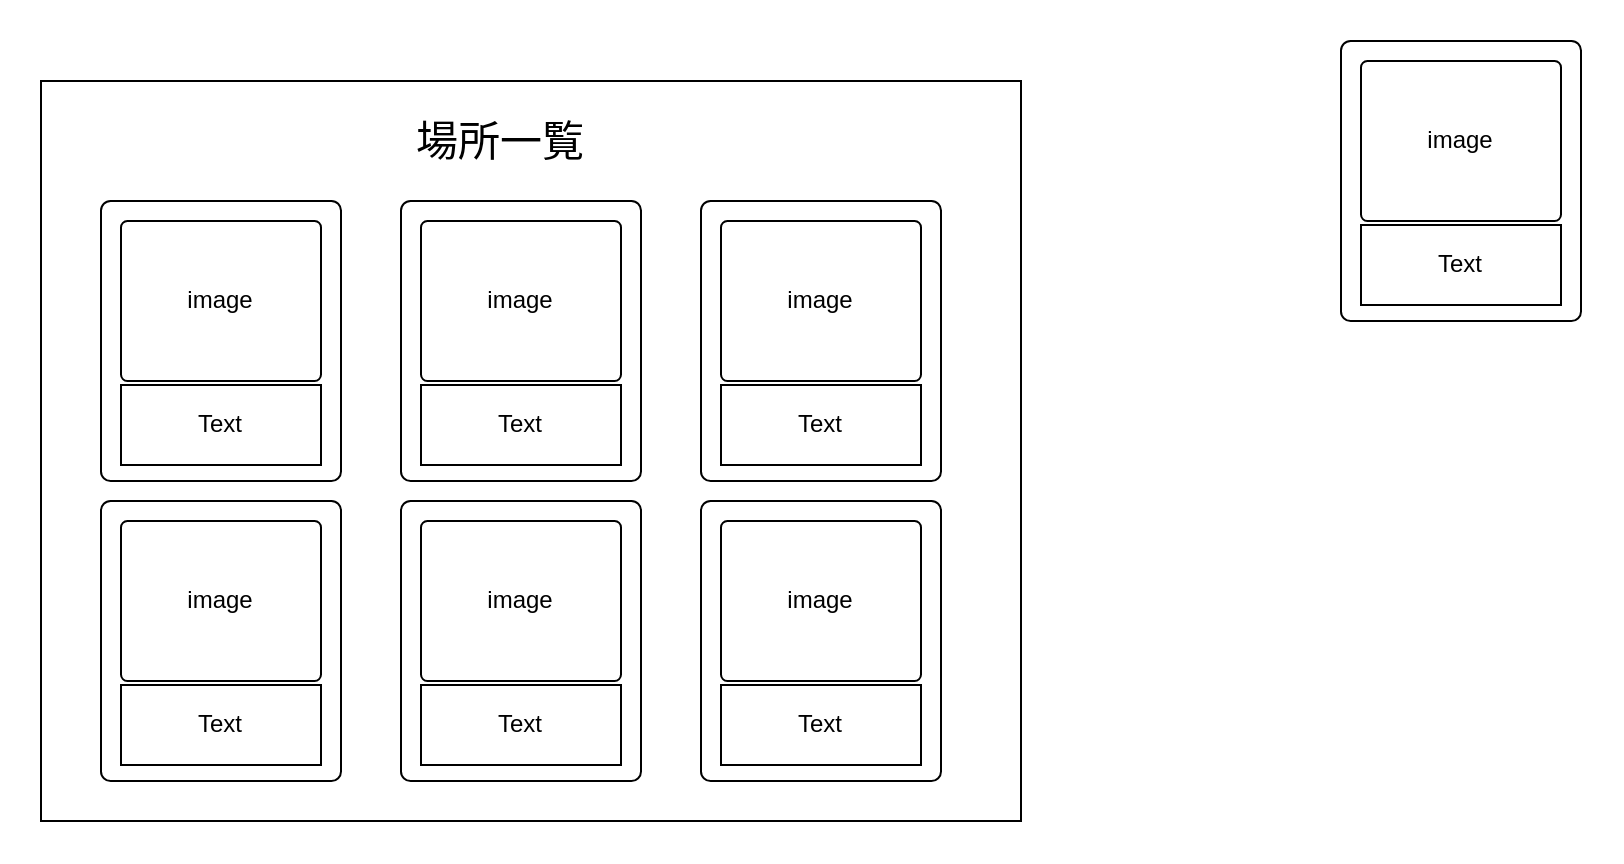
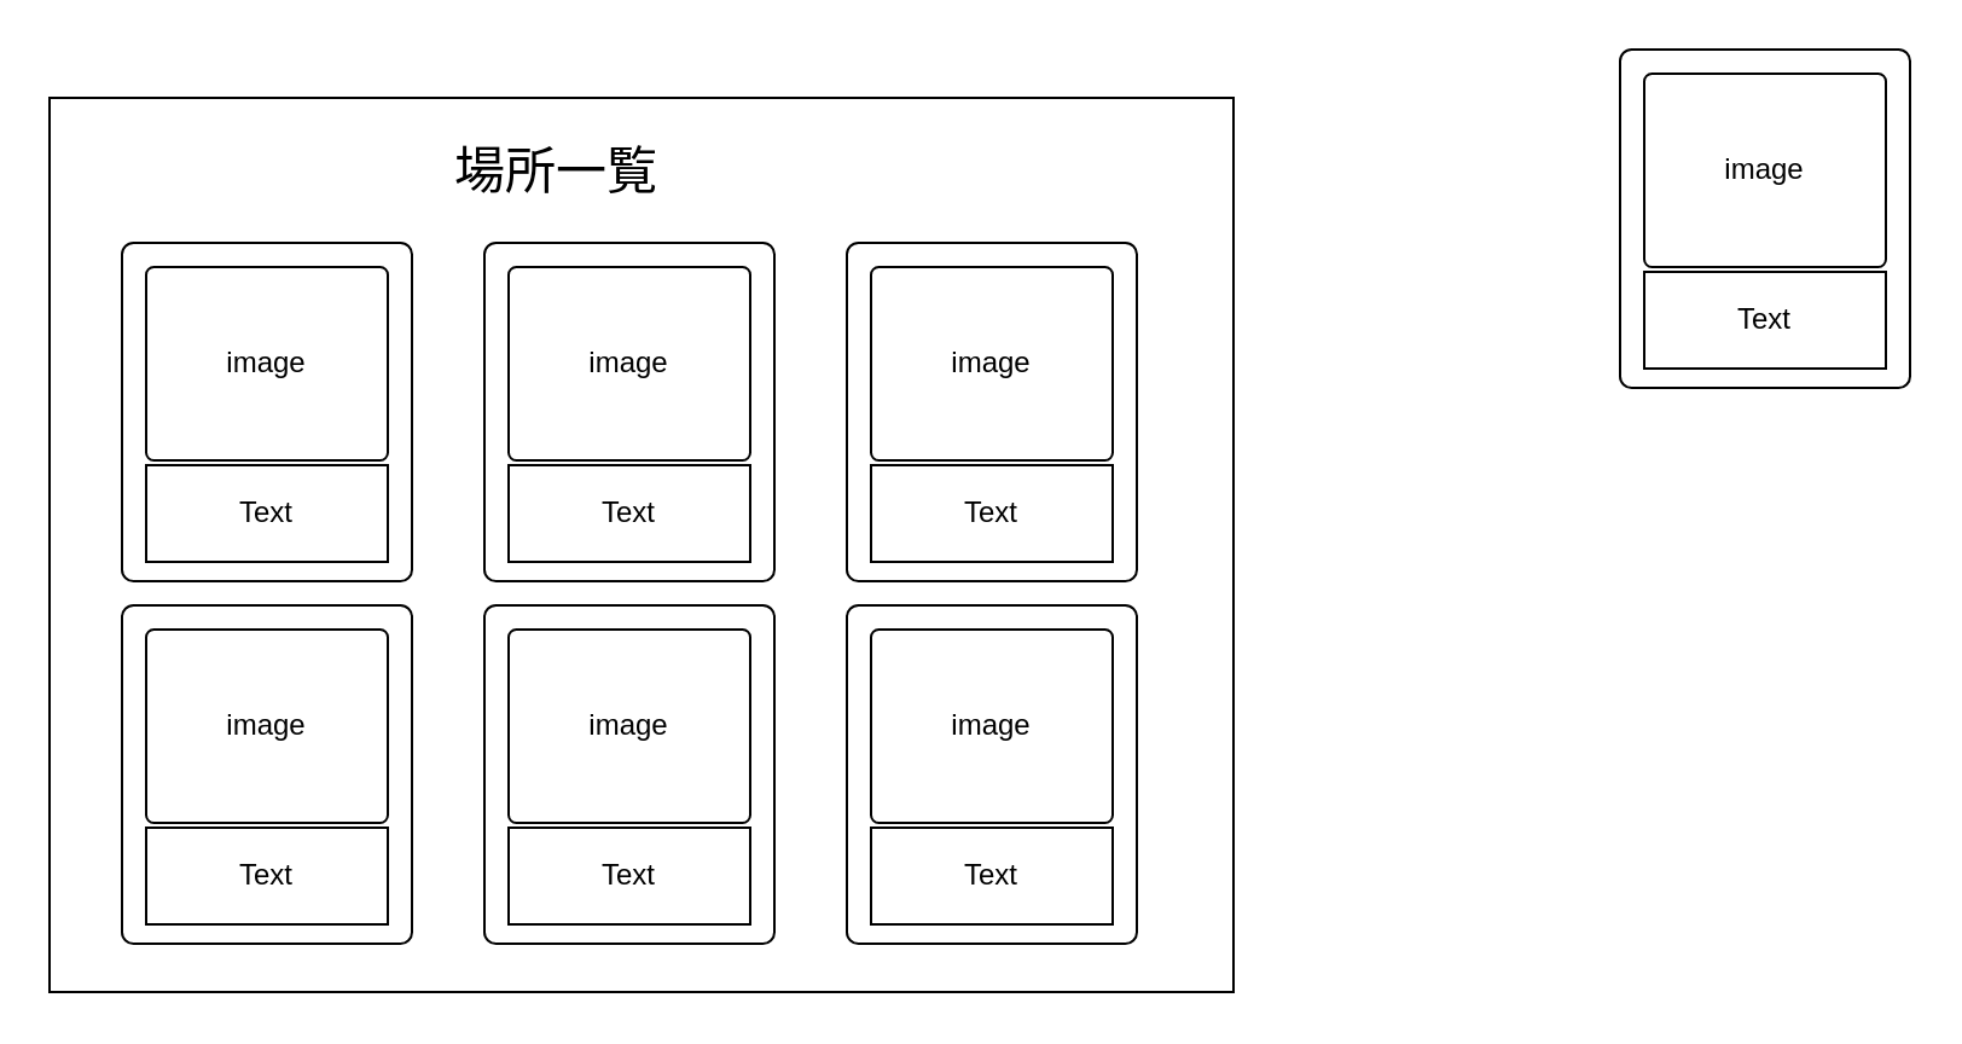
- <mxCell id="24" value="場所一覧" style="text;html=1;strokeColor=none;fillColor=none;align=center;verticalAlign=middle;whiteSpace=wrap;rounded=0;fontSize=21;" vertex="1" parent="1"><mxGeometry x="200" y="55" width="100" height="30" as="geometry" /></mxCell>
+ <mxCell id="24" value="場所一覧" style="text;html=1;strokeColor=none;fillColor=none;align=center;verticalAlign=middle;whiteSpace=wrap;rounded=0;fontSize=21;" vertex="1" parent="1"><mxGeometry x="180" y="55" width="100" height="30" as="geometry" /></mxCell>
